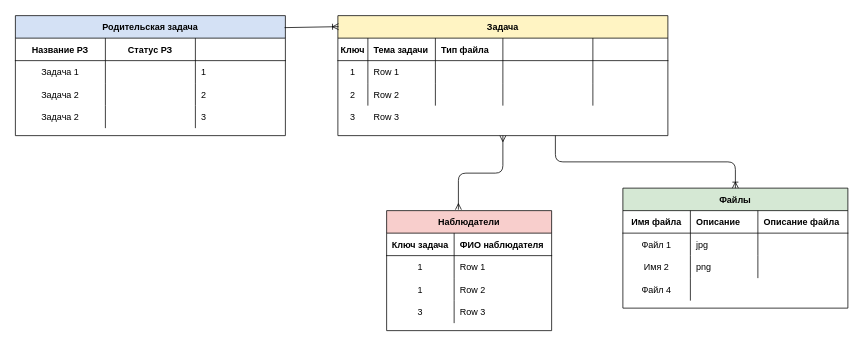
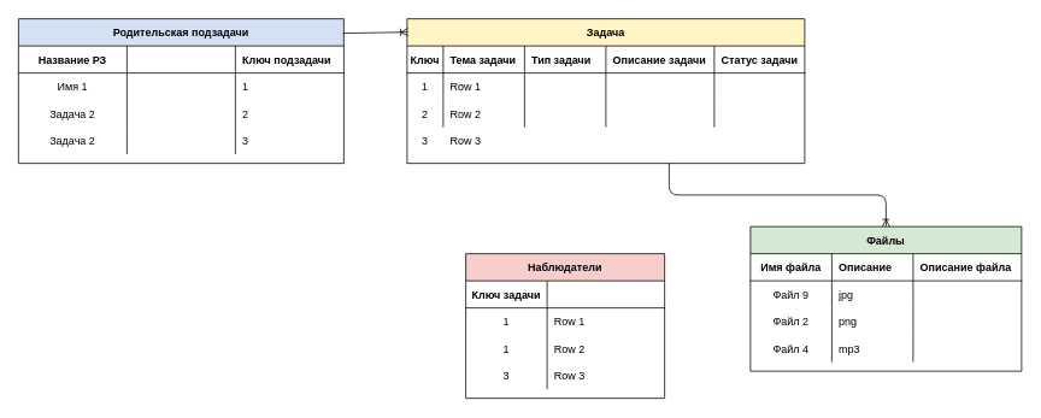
- <mxCell id="21" value="Родительская задача" style="shape=table;startSize=30;container=1;collapsible=1;childLayout=tableLayout;fixedRows=1;rowLines=0;fontStyle=1;align=center;resizeLast=1;fillColor=#D4E1F5;" vertex="1" parent="1"><mxGeometry x="20" y="20" width="360" height="160" as="geometry" /></mxCell>
+ <mxCell id="21" value="Родительская подзадачи" style="shape=table;startSize=30;container=1;collapsible=1;childLayout=tableLayout;fixedRows=1;rowLines=0;fontStyle=1;align=center;resizeLast=1;fillColor=#D4E1F5;" vertex="1" parent="1"><mxGeometry x="20" y="20" width="360" height="160" as="geometry" /></mxCell>
- <mxCell id="24" value="Статус РЗ" style="shape=partialRectangle;connectable=0;fillColor=none;top=0;left=0;bottom=0;right=0;fontStyle=1;overflow=hidden;" vertex="1" parent="22"><mxGeometry x="120" width="120" height="30" as="geometry" /></mxCell>
+ <mxCell id="25" value="Ключ подзадачи" style="shape=partialRectangle;connectable=0;fillColor=none;top=0;left=0;bottom=0;right=0;align=left;spacingLeft=6;fontStyle=1;overflow=hidden;" vertex="1" parent="22"><mxGeometry x="240" width="120" height="30" as="geometry" /></mxCell>
+ <mxCell id="7" value="Описание задачи" style="shape=partialRectangle;connectable=0;fillColor=none;top=0;left=0;bottom=0;right=0;align=left;spacingLeft=6;fontStyle=1;overflow=hidden;" vertex="1" parent="3"><mxGeometry x="220" width="120" height="30" as="geometry" /></mxCell>
+ <mxCell id="8" value="Статус задачи" style="shape=partialRectangle;connectable=0;fillColor=none;top=0;left=0;bottom=0;right=0;align=left;spacingLeft=6;fontStyle=1;overflow=hidden;" vertex="1" parent="3"><mxGeometry x="340" width="100" height="30" as="geometry" /></mxCell>
- <mxCell id="6" value="Тип файла" style="shape=partialRectangle;connectable=0;fillColor=none;top=0;left=0;bottom=0;right=0;align=left;spacingLeft=6;fontStyle=1;overflow=hidden;" vertex="1" parent="3"><mxGeometry x="130" width="90" height="30" as="geometry" /></mxCell>
+ <mxCell id="6" value="Тип задачи" style="shape=partialRectangle;connectable=0;fillColor=none;top=0;left=0;bottom=0;right=0;align=left;spacingLeft=6;fontStyle=1;overflow=hidden;" vertex="1" parent="3"><mxGeometry x="130" width="90" height="30" as="geometry" /></mxCell>
- <mxCell id="27" value="Задача 1" style="shape=partialRectangle;connectable=0;fillColor=none;top=0;left=0;bottom=0;right=0;editable=1;overflow=hidden;" vertex="1" parent="26"><mxGeometry width="120" height="30" as="geometry" /></mxCell>
+ <mxCell id="27" value="Имя 1" style="shape=partialRectangle;connectable=0;fillColor=none;top=0;left=0;bottom=0;right=0;editable=1;overflow=hidden;" vertex="1" parent="26"><mxGeometry width="120" height="30" as="geometry" /></mxCell>
- <mxCell id="72" value="" style="edgeStyle=orthogonalEdgeStyle;fontSize=12;html=1;endArrow=ERmany;startArrow=ERmany;exitX=0.435;exitY=-0.008;exitDx=0;exitDy=0;exitPerimeter=0;entryX=0.5;entryY=1;entryDx=0;entryDy=0;" edge="1" parent="1" source="57" target="2"><mxGeometry width="100" height="100" relative="1" as="geometry"><mxPoint x="760" y="260" as="sourcePoint" /><mxPoint x="860" y="160" as="targetPoint" /></mxGeometry></mxCell>
- <mxCell id="60" value="ФИО наблюдателя" style="shape=partialRectangle;connectable=0;fillColor=none;top=0;left=0;bottom=0;right=0;align=left;spacingLeft=6;fontStyle=1;overflow=hidden;" vertex="1" parent="58"><mxGeometry x="90" width="130" height="30" as="geometry" /></mxCell>
- <mxCell id="59" value="Ключ задача" style="shape=partialRectangle;connectable=0;fillColor=none;top=0;left=0;bottom=0;right=0;fontStyle=1;overflow=hidden;" vertex="1" parent="58"><mxGeometry width="90" height="30" as="geometry" /></mxCell>
+ <mxCell id="59" value="Ключ задачи" style="shape=partialRectangle;connectable=0;fillColor=none;top=0;left=0;bottom=0;right=0;fontStyle=1;overflow=hidden;" vertex="1" parent="58"><mxGeometry width="90" height="30" as="geometry" /></mxCell>
- <mxCell id="46" value="Файл 1" style="shape=partialRectangle;connectable=0;fillColor=none;top=0;left=0;bottom=0;right=0;editable=1;overflow=hidden;" vertex="1" parent="45"><mxGeometry width="90" height="30" as="geometry" /></mxCell>
+ <mxCell id="46" value="Файл 9" style="shape=partialRectangle;connectable=0;fillColor=none;top=0;left=0;bottom=0;right=0;editable=1;overflow=hidden;" vertex="1" parent="45"><mxGeometry width="90" height="30" as="geometry" /></mxCell>
- <mxCell id="50" value="Имя 2" style="shape=partialRectangle;connectable=0;fillColor=none;top=0;left=0;bottom=0;right=0;editable=1;overflow=hidden;" vertex="1" parent="49"><mxGeometry width="90" height="30" as="geometry" /></mxCell>
+ <mxCell id="50" value="Файл 2" style="shape=partialRectangle;connectable=0;fillColor=none;top=0;left=0;bottom=0;right=0;editable=1;overflow=hidden;" vertex="1" parent="49"><mxGeometry width="90" height="30" as="geometry" /></mxCell>
+ <mxCell id="55" value="mp3" style="shape=partialRectangle;connectable=0;fillColor=none;top=0;left=0;bottom=0;right=0;align=left;spacingLeft=6;overflow=hidden;" vertex="1" parent="53"><mxGeometry x="90" width="90" height="30" as="geometry" /></mxCell>
